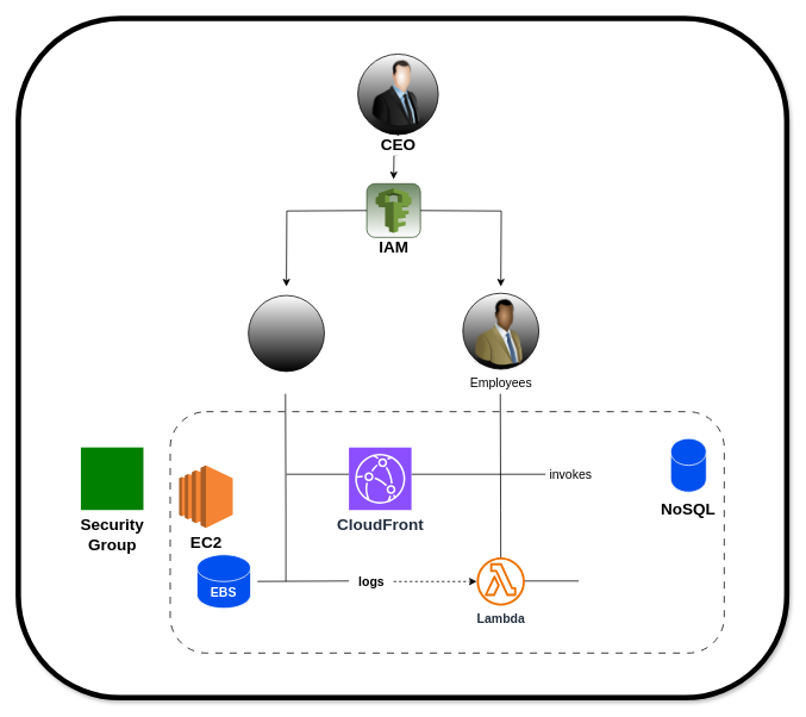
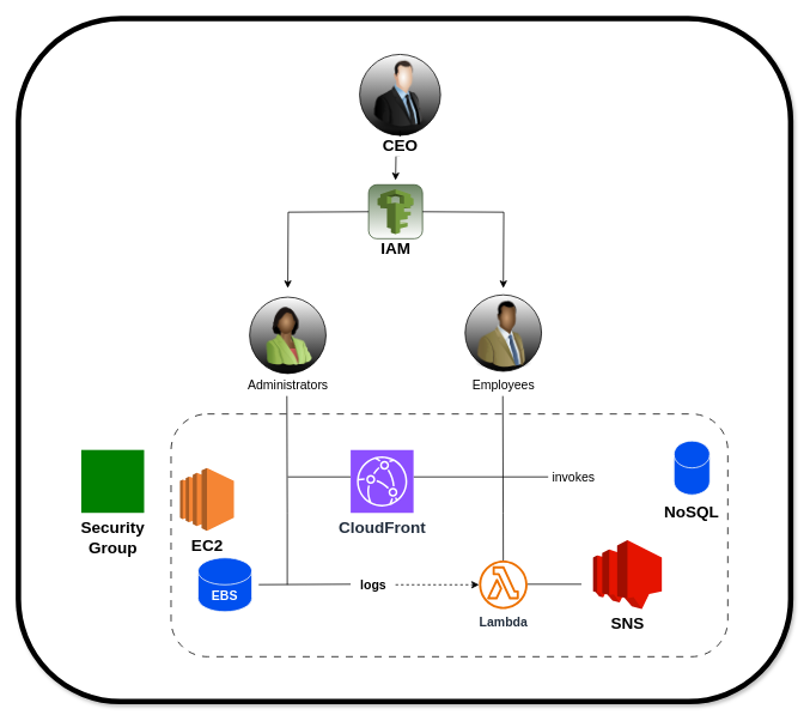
+ <mxCell id="14" value="&lt;font style=&quot;font-size: 14px;&quot;&gt;Administrators&lt;/font&gt;" style="image;html=1;image=img/lib/clip_art/people/Suit_Woman_Green_Black_128x128.png" vertex="1" parent="1"><mxGeometry x="280" y="332.5" width="80" height="80" as="geometry" /></mxCell>
+ <mxCell id="20" value="&lt;b&gt;&lt;font style=&quot;font-size: 18px; color: rgb(0, 0, 0);&quot;&gt;SNS&lt;/font&gt;&lt;/b&gt;" style="outlineConnect=0;dashed=0;verticalLabelPosition=bottom;verticalAlign=top;align=center;html=1;shape=mxgraph.aws3.sns;fillColor=#e51400;fontColor=#ffffff;strokeColor=#B20000;" vertex="1" parent="1"><mxGeometry x="660" y="600.5" width="76.5" height="76.5" as="geometry" /></mxCell>
